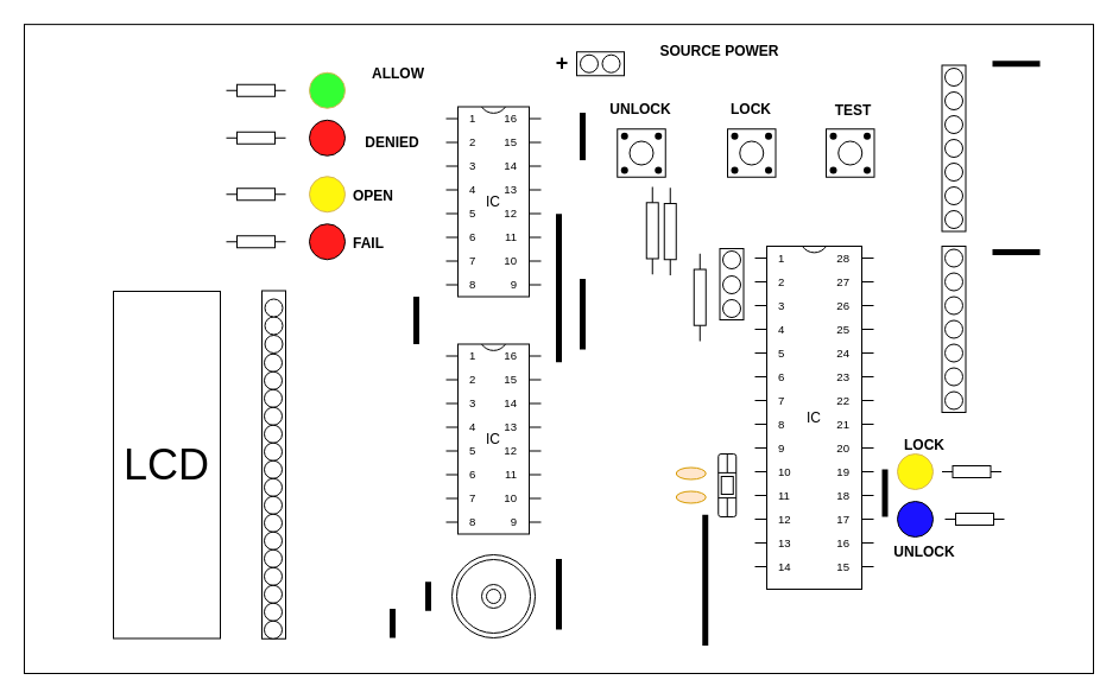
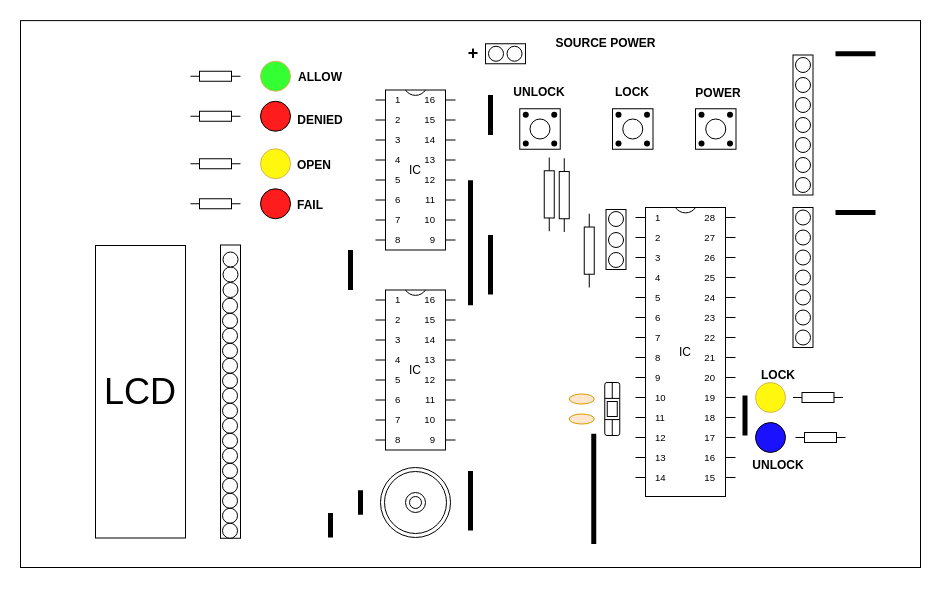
- <mxCell id="100" value="ALLOW" style="text;html=1;strokeColor=none;fillColor=none;align=center;verticalAlign=middle;whiteSpace=wrap;rounded=0;fontStyle=1" vertex="1" parent="1"><mxGeometry x="305" y="47" width="60" height="30" as="geometry" /></mxCell>
+ <mxCell id="100" value="ALLOW" style="text;html=1;strokeColor=none;fillColor=none;align=center;verticalAlign=middle;whiteSpace=wrap;rounded=0;fontStyle=1" vertex="1" parent="1"><mxGeometry x="290" y="62" width="60" height="30" as="geometry" /></mxCell>
- <mxCell id="108" value="&lt;b&gt;TEST&lt;/b&gt;" style="text;html=1;strokeColor=none;fillColor=none;align=center;verticalAlign=middle;whiteSpace=wrap;rounded=0;" vertex="1" parent="1"><mxGeometry x="687.5" y="78" width="60" height="30" as="geometry" /></mxCell>
+ <mxCell id="108" value="&lt;b&gt;POWER&lt;/b&gt;" style="text;html=1;strokeColor=none;fillColor=none;align=center;verticalAlign=middle;whiteSpace=wrap;rounded=0;" vertex="1" parent="1"><mxGeometry x="687.5" y="78" width="60" height="30" as="geometry" /></mxCell>
- <mxCell id="101" value="&lt;b&gt;DENIED&lt;/b&gt;" style="text;html=1;strokeColor=none;fillColor=none;align=center;verticalAlign=middle;whiteSpace=wrap;rounded=0;" vertex="1" parent="1"><mxGeometry x="300" y="104.5" width="60" height="30" as="geometry" /></mxCell>
+ <mxCell id="101" value="&lt;b&gt;DENIED&lt;/b&gt;" style="text;html=1;strokeColor=none;fillColor=none;align=center;verticalAlign=middle;whiteSpace=wrap;rounded=0;" vertex="1" parent="1"><mxGeometry x="290" y="104.5" width="60" height="30" as="geometry" /></mxCell>
